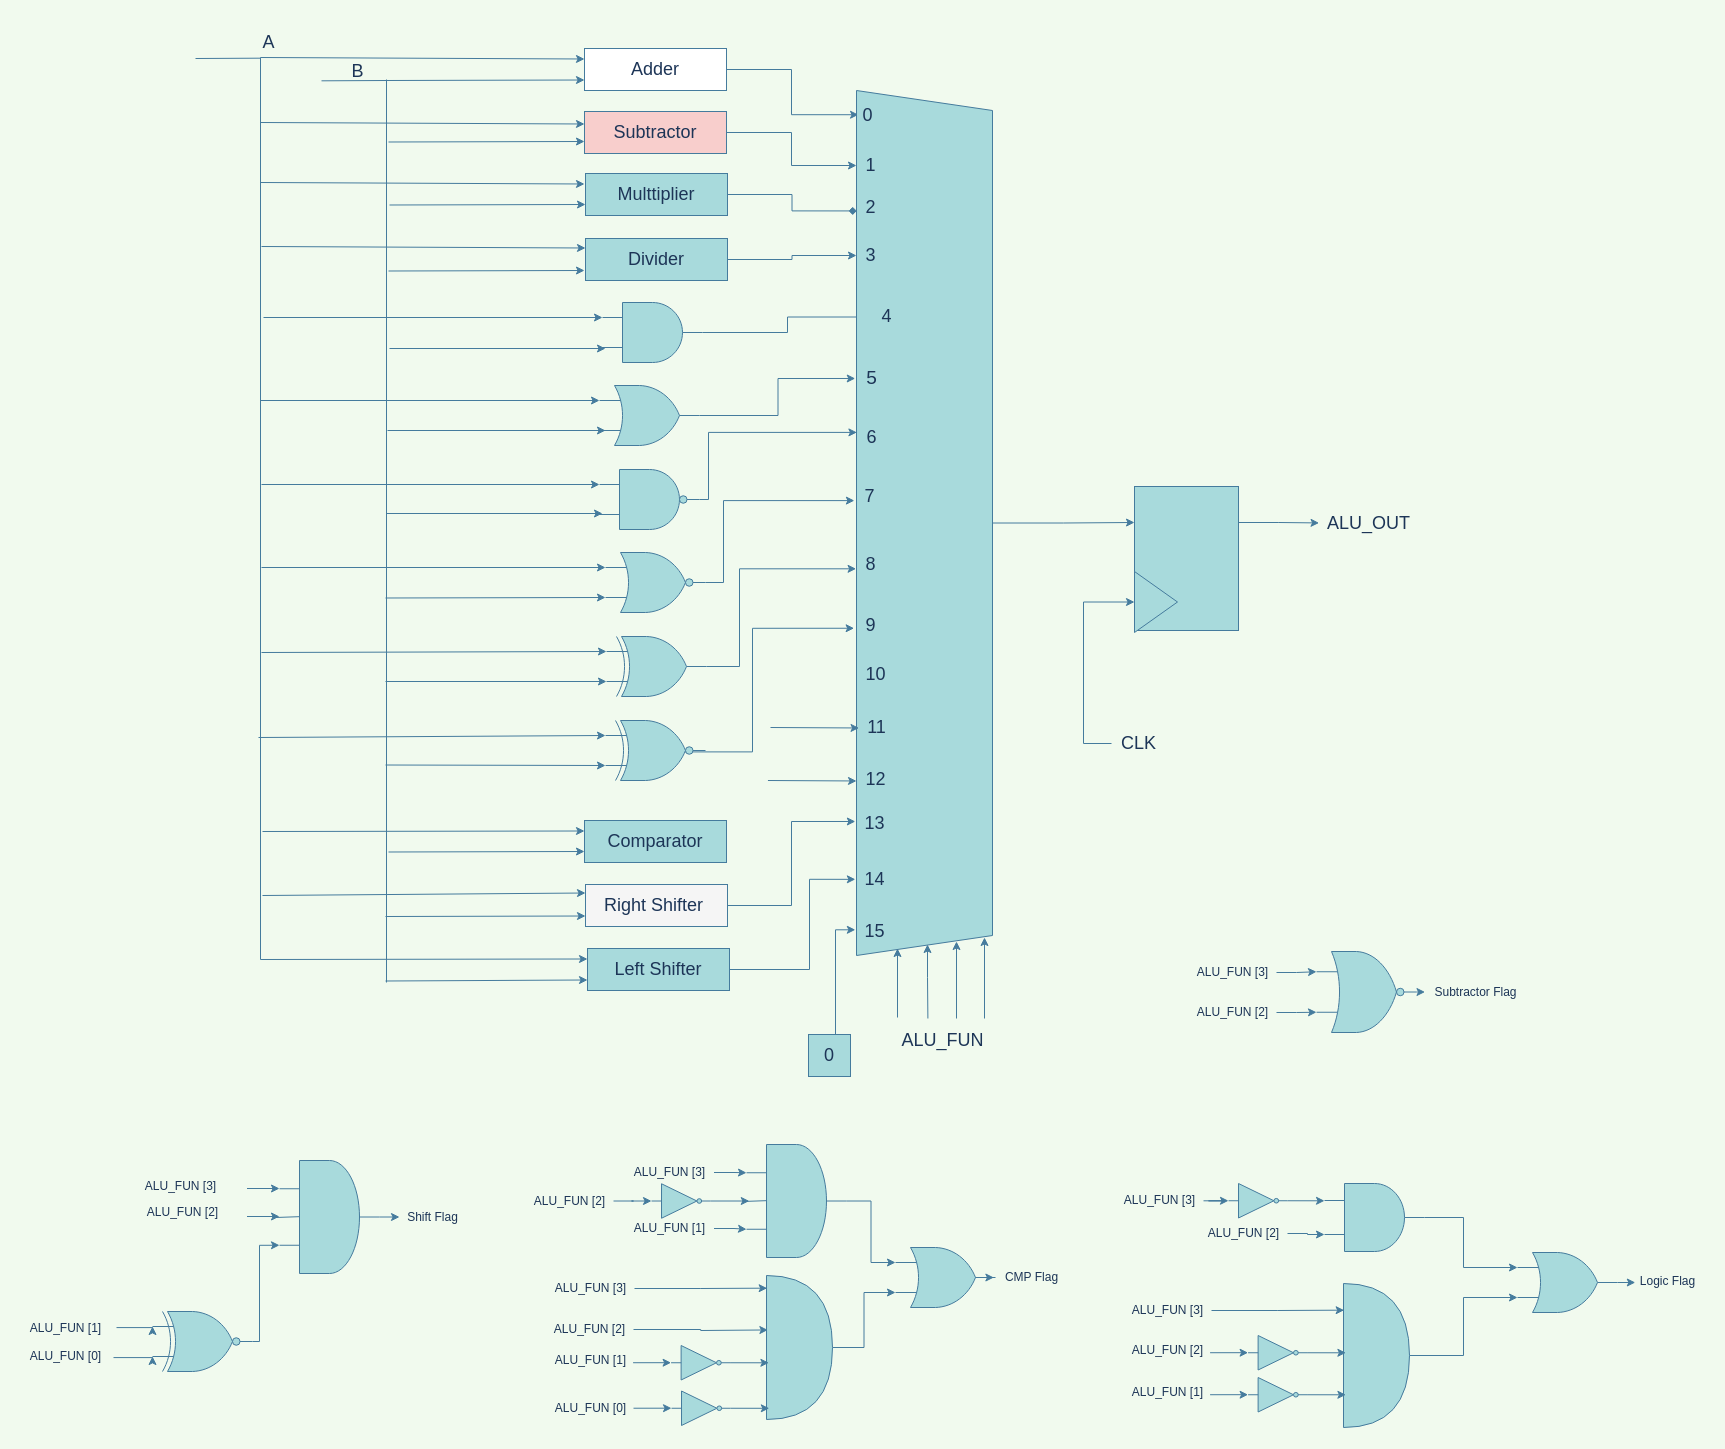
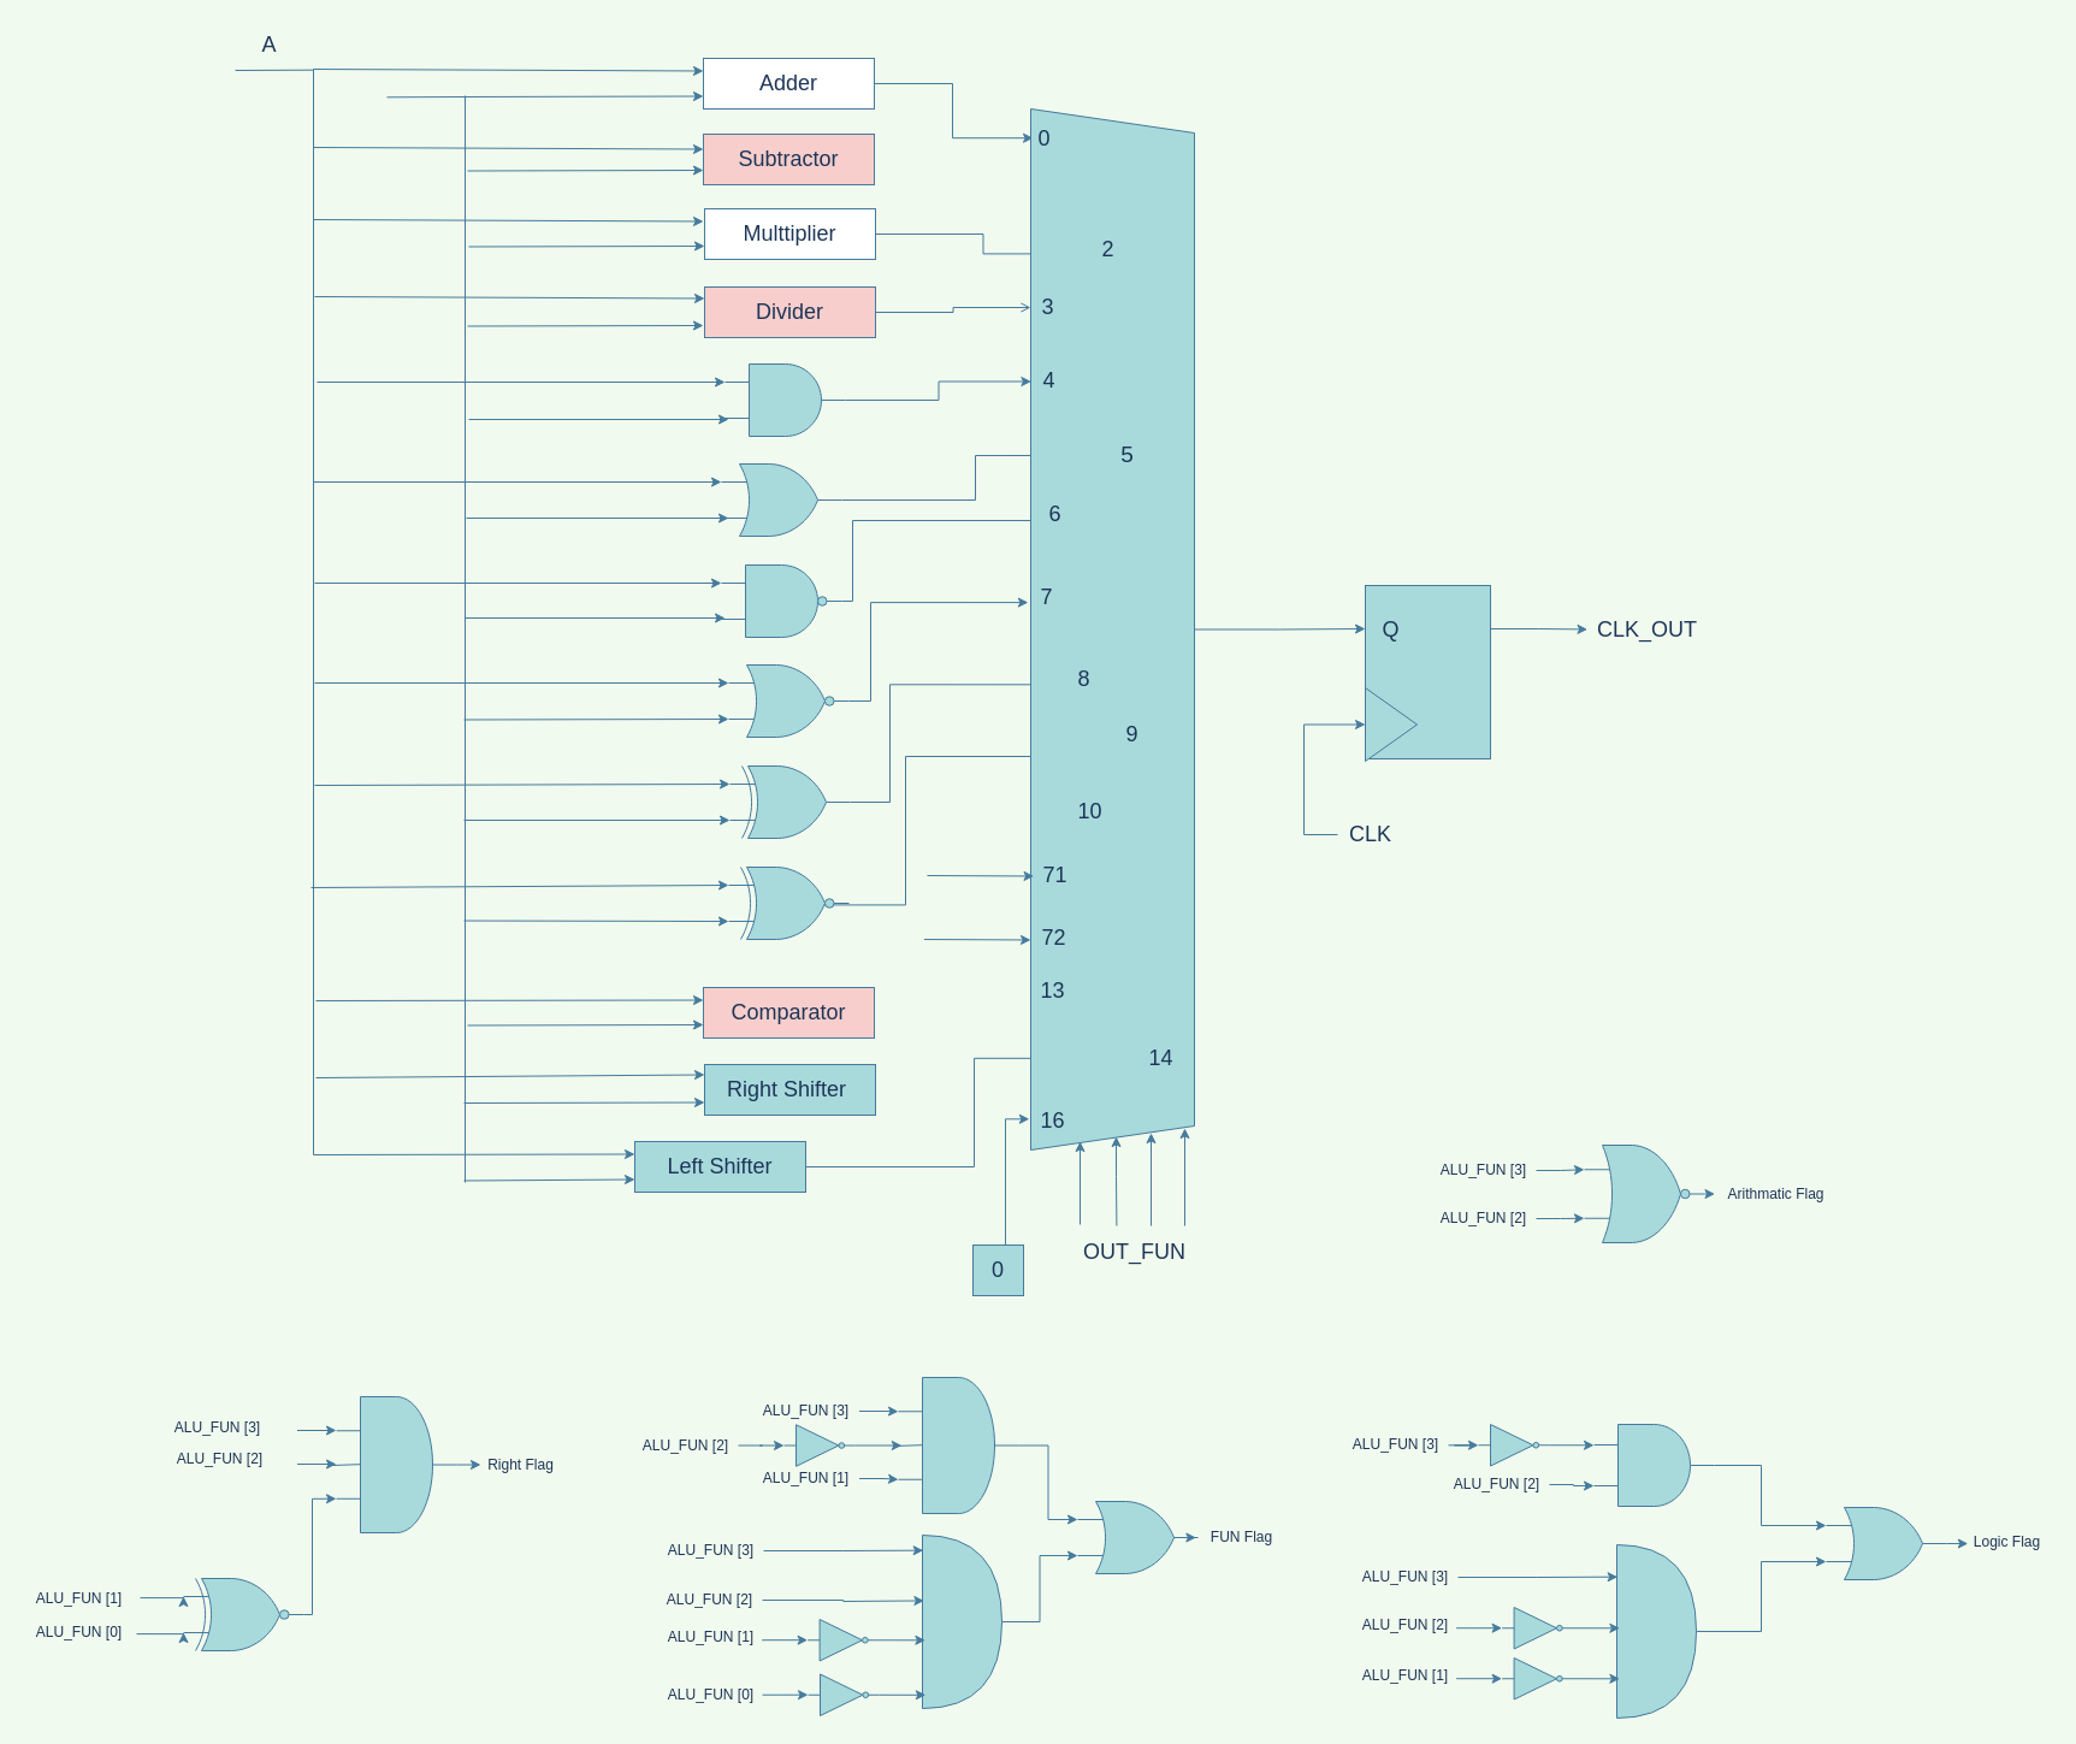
- <mxCell id="33" value="A" style="text;html=1;align=center;verticalAlign=middle;resizable=0;points=[];autosize=1;strokeColor=none;fillColor=none;fontSize=18;fontColor=#1D3557;rounded=0;" parent="1" vertex="1"><mxGeometry x="253" y="25" width="30" height="34" as="geometry" /></mxCell>
+ <mxCell id="33" value="A" style="text;html=1;align=center;verticalAlign=middle;resizable=0;points=[];autosize=1;strokeColor=none;fillColor=none;fontSize=18;fontColor=#1D3557;rounded=0;" parent="1" vertex="1"><mxGeometry x="208" y="20" width="30" height="34" as="geometry" /></mxCell>
- <mxCell id="34" value="B" style="text;html=1;align=center;verticalAlign=middle;resizable=0;points=[];autosize=1;strokeColor=none;fillColor=none;fontSize=18;fontColor=#1D3557;rounded=0;" parent="1" vertex="1"><mxGeometry x="342" y="54" width="30" height="34" as="geometry" /></mxCell>
- <mxCell id="21" style="edgeStyle=orthogonalEdgeStyle;rounded=0;orthogonalLoop=1;jettySize=auto;html=1;exitX=1;exitY=0.5;exitDx=0;exitDy=0;fontSize=18;strokeColor=#457B9D;fontColor=#1D3557;labelBackgroundColor=#F1FAEE;" parent="1" source="22" target="61" edge="1"><mxGeometry relative="1" as="geometry" /></mxCell>
- <mxCell id="61" value="&lt;font style=&quot;font-size: 18px;&quot;&gt;1&lt;/font&gt;" style="text;html=1;align=center;verticalAlign=middle;resizable=0;points=[];autosize=1;strokeColor=none;fillColor=none;fontColor=#1D3557;rounded=0;" parent="1" vertex="1"><mxGeometry x="856" y="148" width="28" height="34" as="geometry" /></mxCell>
- <mxCell id="17" value="&lt;font style=&quot;font-size: 18px;&quot;&gt;Multtiplier&lt;/font&gt;" style="rounded=0;whiteSpace=wrap;html=1;fillColor=#A8DADC;strokeColor=#457B9D;fontColor=#1D3557;" parent="1" vertex="1"><mxGeometry x="585" y="173" width="142" height="42" as="geometry" /></mxCell>
+ <mxCell id="17" value="&lt;font style=&quot;font-size: 18px;&quot;&gt;Multtiplier&lt;/font&gt;" style="rounded=0;whiteSpace=wrap;html=1;fillColor=#ffffff;strokeColor=#457B9D;fontColor=#1D3557;" parent="1" vertex="1"><mxGeometry x="585" y="173" width="142" height="42" as="geometry" /></mxCell>
- <mxCell id="62" value="&lt;font style=&quot;font-size: 18px;&quot;&gt;2&lt;/font&gt;" style="text;html=1;align=center;verticalAlign=middle;resizable=0;points=[];autosize=1;strokeColor=none;fillColor=none;fontColor=#1D3557;rounded=0;" parent="1" vertex="1"><mxGeometry x="856" y="190" width="28" height="34" as="geometry" /></mxCell>
+ <mxCell id="62" value="&lt;font style=&quot;font-size: 18px;&quot;&gt;2&lt;/font&gt;" style="text;html=1;align=center;verticalAlign=middle;resizable=0;points=[];autosize=1;strokeColor=none;fillColor=none;fontColor=#1D3557;rounded=0;" parent="1" vertex="1"><mxGeometry x="906" y="190" width="28" height="34" as="geometry" /></mxCell>
- <mxCell id="18" style="edgeStyle=orthogonalEdgeStyle;rounded=0;orthogonalLoop=1;jettySize=auto;html=1;fontSize=18;strokeColor=#457B9D;fontColor=#1D3557;labelBackgroundColor=#F1FAEE;" parent="1" source="19" target="63" edge="1"><mxGeometry relative="1" as="geometry" /></mxCell>
+ <mxCell id="18" style="edgeStyle=orthogonalEdgeStyle;rounded=0;orthogonalLoop=1;jettySize=auto;html=1;fontSize=18;strokeColor=#457B9D;fontColor=#1D3557;labelBackgroundColor=#F1FAEE;endArrow=open;" parent="1" source="19" target="63" edge="1"><mxGeometry relative="1" as="geometry" /></mxCell>
- <mxCell id="19" value="&lt;font style=&quot;font-size: 18px;&quot;&gt;Divider&lt;/font&gt;" style="rounded=0;whiteSpace=wrap;html=1;fillColor=#A8DADC;strokeColor=#457B9D;fontColor=#1D3557;" parent="1" vertex="1"><mxGeometry x="585" y="238" width="142" height="42" as="geometry" /></mxCell>
+ <mxCell id="19" value="&lt;font style=&quot;font-size: 18px;&quot;&gt;Divider&lt;/font&gt;" style="rounded=0;whiteSpace=wrap;html=1;fillColor=#f8cecc;strokeColor=#457B9D;fontColor=#1D3557;" parent="1" vertex="1"><mxGeometry x="585" y="238" width="142" height="42" as="geometry" /></mxCell>
- <mxCell id="64" value="&lt;font style=&quot;font-size: 18px;&quot;&gt;4&lt;/font&gt;" style="text;html=1;align=center;verticalAlign=middle;resizable=0;points=[];autosize=1;strokeColor=none;fillColor=none;fontColor=#1D3557;rounded=0;" parent="1" vertex="1"><mxGeometry x="872" y="299" width="28" height="34" as="geometry" /></mxCell>
+ <mxCell id="64" value="&lt;font style=&quot;font-size: 18px;&quot;&gt;4&lt;/font&gt;" style="text;html=1;align=center;verticalAlign=middle;resizable=0;points=[];autosize=1;strokeColor=none;fillColor=none;fontColor=#1D3557;rounded=0;" parent="1" vertex="1"><mxGeometry x="857" y="299" width="28" height="34" as="geometry" /></mxCell>
- <mxCell id="65" value="&lt;font style=&quot;font-size: 19px;&quot;&gt;5&lt;/font&gt;" style="text;html=1;align=center;verticalAlign=middle;resizable=0;points=[];autosize=1;strokeColor=none;fillColor=none;fontColor=#1D3557;rounded=0;" parent="1" vertex="1"><mxGeometry x="856" y="360" width="29" height="35" as="geometry" /></mxCell>
+ <mxCell id="65" value="&lt;font style=&quot;font-size: 19px;&quot;&gt;5&lt;/font&gt;" style="text;html=1;align=center;verticalAlign=middle;resizable=0;points=[];autosize=1;strokeColor=none;fillColor=none;fontColor=#1D3557;rounded=0;" parent="1" vertex="1"><mxGeometry x="921" y="360" width="29" height="35" as="geometry" /></mxCell>
- <mxCell id="66" value="&lt;font style=&quot;font-size: 18px;&quot;&gt;6&lt;/font&gt;" style="text;html=1;align=center;verticalAlign=middle;resizable=0;points=[];autosize=1;strokeColor=none;fillColor=none;fontColor=#1D3557;rounded=0;" parent="1" vertex="1"><mxGeometry x="857" y="420" width="28" height="34" as="geometry" /></mxCell>
+ <mxCell id="66" value="&lt;font style=&quot;font-size: 18px;&quot;&gt;6&lt;/font&gt;" style="text;html=1;align=center;verticalAlign=middle;resizable=0;points=[];autosize=1;strokeColor=none;fillColor=none;fontColor=#1D3557;rounded=0;" parent="1" vertex="1"><mxGeometry x="862" y="410" width="28" height="34" as="geometry" /></mxCell>
+ <mxCell id="84" value="Q" style="text;html=1;align=center;verticalAlign=middle;resizable=0;points=[];autosize=1;strokeColor=none;fillColor=none;fontSize=18;fontColor=#1D3557;rounded=0;" parent="1" vertex="1"><mxGeometry x="1139" y="505.5" width="32" height="34" as="geometry" /></mxCell>
- <mxCell id="83" value="ALU_OUT" style="text;html=1;align=center;verticalAlign=middle;resizable=0;points=[];autosize=1;strokeColor=none;fillColor=none;fontSize=18;fontColor=#1D3557;rounded=0;" parent="1" vertex="1"><mxGeometry x="1317" y="505.5" width="101" height="34" as="geometry" /></mxCell>
+ <mxCell id="83" value="CLK_OUT" style="text;html=1;align=center;verticalAlign=middle;resizable=0;points=[];autosize=1;strokeColor=none;fillColor=none;fontSize=18;fontColor=#1D3557;rounded=0;" parent="1" vertex="1"><mxGeometry x="1317" y="505.5" width="101" height="34" as="geometry" /></mxCell>
- <mxCell id="68" value="&lt;font style=&quot;font-size: 18px;&quot;&gt;8&lt;/font&gt;" style="text;html=1;align=center;verticalAlign=middle;resizable=0;points=[];autosize=1;strokeColor=none;fillColor=none;fontColor=#1D3557;rounded=0;" parent="1" vertex="1"><mxGeometry x="856" y="547" width="28" height="34" as="geometry" /></mxCell>
+ <mxCell id="68" value="&lt;font style=&quot;font-size: 18px;&quot;&gt;8&lt;/font&gt;" style="text;html=1;align=center;verticalAlign=middle;resizable=0;points=[];autosize=1;strokeColor=none;fillColor=none;fontColor=#1D3557;rounded=0;" parent="1" vertex="1"><mxGeometry x="886" y="547" width="28" height="34" as="geometry" /></mxCell>
- <mxCell id="69" value="&lt;font style=&quot;font-size: 18px;&quot;&gt;9&lt;/font&gt;" style="text;html=1;align=center;verticalAlign=middle;resizable=0;points=[];autosize=1;strokeColor=none;fillColor=none;fontColor=#1D3557;rounded=0;" parent="1" vertex="1"><mxGeometry x="856" y="608" width="28" height="34" as="geometry" /></mxCell>
+ <mxCell id="69" value="&lt;font style=&quot;font-size: 18px;&quot;&gt;9&lt;/font&gt;" style="text;html=1;align=center;verticalAlign=middle;resizable=0;points=[];autosize=1;strokeColor=none;fillColor=none;fontColor=#1D3557;rounded=0;" parent="1" vertex="1"><mxGeometry x="926" y="593" width="28" height="34" as="geometry" /></mxCell>
- <mxCell id="70" value="&lt;font style=&quot;font-size: 18px;&quot;&gt;10&lt;/font&gt;" style="text;html=1;align=center;verticalAlign=middle;resizable=0;points=[];autosize=1;strokeColor=none;fillColor=none;fontColor=#1D3557;rounded=0;" parent="1" vertex="1"><mxGeometry x="856" y="657" width="38" height="34" as="geometry" /></mxCell>
+ <mxCell id="70" value="&lt;font style=&quot;font-size: 18px;&quot;&gt;10&lt;/font&gt;" style="text;html=1;align=center;verticalAlign=middle;resizable=0;points=[];autosize=1;strokeColor=none;fillColor=none;fontColor=#1D3557;rounded=0;" parent="1" vertex="1"><mxGeometry x="886" y="657" width="38" height="34" as="geometry" /></mxCell>
- <mxCell id="71" value="&lt;font style=&quot;font-size: 18px;&quot;&gt;11&lt;/font&gt;" style="text;html=1;align=center;verticalAlign=middle;resizable=0;points=[];autosize=1;strokeColor=none;fillColor=none;fontColor=#1D3557;rounded=0;" parent="1" vertex="1"><mxGeometry x="857" y="710" width="37" height="34" as="geometry" /></mxCell>
+ <mxCell id="71" value="&lt;font style=&quot;font-size: 18px;&quot;&gt;71&lt;/font&gt;" style="text;html=1;align=center;verticalAlign=middle;resizable=0;points=[];autosize=1;strokeColor=none;fillColor=none;fontColor=#1D3557;rounded=0;" parent="1" vertex="1"><mxGeometry x="857" y="710" width="37" height="34" as="geometry" /></mxCell>
- <mxCell id="87" value="CLK" style="text;html=1;align=center;verticalAlign=middle;resizable=0;points=[];autosize=1;strokeColor=none;fillColor=none;fontSize=18;fontColor=#1D3557;rounded=0;" parent="1" vertex="1"><mxGeometry x="1111" y="726" width="53" height="34" as="geometry" /></mxCell>
+ <mxCell id="87" value="CLK" style="text;html=1;align=center;verticalAlign=middle;resizable=0;points=[];autosize=1;strokeColor=none;fillColor=none;fontSize=18;fontColor=#1D3557;rounded=0;" parent="1" vertex="1"><mxGeometry x="1111" y="676" width="53" height="34" as="geometry" /></mxCell>
- <mxCell id="72" value="&lt;font style=&quot;font-size: 18px;&quot;&gt;12&lt;/font&gt;" style="text;html=1;align=center;verticalAlign=middle;resizable=0;points=[];autosize=1;strokeColor=none;fillColor=none;fontColor=#1D3557;rounded=0;" parent="1" vertex="1"><mxGeometry x="856" y="762" width="38" height="34" as="geometry" /></mxCell>
+ <mxCell id="72" value="&lt;font style=&quot;font-size: 18px;&quot;&gt;72&lt;/font&gt;" style="text;html=1;align=center;verticalAlign=middle;resizable=0;points=[];autosize=1;strokeColor=none;fillColor=none;fontColor=#1D3557;rounded=0;" parent="1" vertex="1"><mxGeometry x="856" y="762" width="38" height="34" as="geometry" /></mxCell>
- <mxCell id="20" value="&lt;font style=&quot;font-size: 18px;&quot;&gt;Comparator&lt;/font&gt;" style="rounded=0;whiteSpace=wrap;html=1;fillColor=#A8DADC;strokeColor=#457B9D;fontColor=#1D3557;" parent="1" vertex="1"><mxGeometry x="584" y="820" width="142" height="42" as="geometry" /></mxCell>
+ <mxCell id="20" value="&lt;font style=&quot;font-size: 18px;&quot;&gt;Comparator&lt;/font&gt;" style="rounded=0;whiteSpace=wrap;html=1;fillColor=#f8cecc;strokeColor=#457B9D;fontColor=#1D3557;" parent="1" vertex="1"><mxGeometry x="584" y="820" width="142" height="42" as="geometry" /></mxCell>
- <mxCell id="25" style="edgeStyle=orthogonalEdgeStyle;rounded=0;orthogonalLoop=1;jettySize=auto;html=1;entryX=-0.004;entryY=0.441;entryDx=0;entryDy=0;entryPerimeter=0;fontSize=18;strokeColor=#457B9D;fontColor=#1D3557;labelBackgroundColor=#F1FAEE;" parent="1" source="26" target="73" edge="1"><mxGeometry relative="1" as="geometry" /></mxCell>
- <mxCell id="74" value="&lt;font style=&quot;font-size: 18px;&quot;&gt;14&lt;/font&gt;" style="text;html=1;align=center;verticalAlign=middle;resizable=0;points=[];autosize=1;strokeColor=none;fillColor=none;fontColor=#1D3557;rounded=0;" parent="1" vertex="1"><mxGeometry x="855" y="862" width="38" height="34" as="geometry" /></mxCell>
+ <mxCell id="74" value="&lt;font style=&quot;font-size: 18px;&quot;&gt;14&lt;/font&gt;" style="text;html=1;align=center;verticalAlign=middle;resizable=0;points=[];autosize=1;strokeColor=none;fillColor=none;fontColor=#1D3557;rounded=0;" parent="1" vertex="1"><mxGeometry x="945" y="862" width="38" height="34" as="geometry" /></mxCell>
- <mxCell id="26" value="&lt;font style=&quot;font-size: 18px;&quot;&gt;Right Shifter&amp;nbsp;&lt;/font&gt;" style="rounded=0;whiteSpace=wrap;html=1;fillColor=#f5f5f5;strokeColor=#457B9D;fontColor=#1D3557;" parent="1" vertex="1"><mxGeometry x="585" y="884" width="142" height="42" as="geometry" /></mxCell>
+ <mxCell id="26" value="&lt;font style=&quot;font-size: 18px;&quot;&gt;Right Shifter&amp;nbsp;&lt;/font&gt;" style="rounded=0;whiteSpace=wrap;html=1;fillColor=#A8DADC;strokeColor=#457B9D;fontColor=#1D3557;" parent="1" vertex="1"><mxGeometry x="585" y="884" width="142" height="42" as="geometry" /></mxCell>
- <mxCell id="75" value="&lt;font style=&quot;font-size: 18px;&quot;&gt;15&lt;/font&gt;" style="text;html=1;align=center;verticalAlign=middle;resizable=0;points=[];autosize=1;strokeColor=none;fillColor=none;fontColor=#1D3557;rounded=0;" parent="1" vertex="1"><mxGeometry x="855" y="914" width="38" height="34" as="geometry" /></mxCell>
+ <mxCell id="75" value="&lt;font style=&quot;font-size: 18px;&quot;&gt;16&lt;/font&gt;" style="text;html=1;align=center;verticalAlign=middle;resizable=0;points=[];autosize=1;strokeColor=none;fillColor=none;fontColor=#1D3557;rounded=0;" parent="1" vertex="1"><mxGeometry x="855" y="914" width="38" height="34" as="geometry" /></mxCell>
- <mxCell id="28" value="&lt;font style=&quot;font-size: 18px;&quot;&gt;Left Shifter&lt;/font&gt;" style="rounded=0;whiteSpace=wrap;html=1;fillColor=#A8DADC;strokeColor=#457B9D;fontColor=#1D3557;" parent="1" vertex="1"><mxGeometry x="587" y="948" width="142" height="42" as="geometry" /></mxCell>
+ <mxCell id="28" value="&lt;font style=&quot;font-size: 18px;&quot;&gt;Left Shifter&lt;/font&gt;" style="rounded=0;whiteSpace=wrap;html=1;fillColor=#A8DADC;strokeColor=#457B9D;fontColor=#1D3557;" parent="1" vertex="1"><mxGeometry x="527" y="948" width="142" height="42" as="geometry" /></mxCell>
- <mxCell id="99" value="Subtractor Flag" style="text;html=1;align=center;verticalAlign=middle;resizable=0;points=[];autosize=1;strokeColor=none;fillColor=none;fontColor=#1D3557;rounded=0;" vertex="1" parent="1"><mxGeometry x="1425.5" y="978.5" width="98" height="26" as="geometry" /></mxCell>
+ <mxCell id="99" value="Arithmatic Flag" style="text;html=1;align=center;verticalAlign=middle;resizable=0;points=[];autosize=1;strokeColor=none;fillColor=none;fontColor=#1D3557;rounded=0;" vertex="1" parent="1"><mxGeometry x="1425.5" y="978.5" width="98" height="26" as="geometry" /></mxCell>
- <mxCell id="92" value="ALU_FUN" style="text;html=1;align=center;verticalAlign=middle;resizable=0;points=[];autosize=1;strokeColor=none;fillColor=none;fontSize=18;fontColor=#1D3557;rounded=0;" parent="1" vertex="1"><mxGeometry x="892" y="1023" width="100" height="34" as="geometry" /></mxCell>
+ <mxCell id="92" value="OUT_FUN" style="text;html=1;align=center;verticalAlign=middle;resizable=0;points=[];autosize=1;strokeColor=none;fillColor=none;fontSize=18;fontColor=#1D3557;rounded=0;" parent="1" vertex="1"><mxGeometry x="892" y="1023" width="100" height="34" as="geometry" /></mxCell>
- <mxCell id="148" value="Shift Flag" style="text;html=1;align=center;verticalAlign=middle;resizable=0;points=[];autosize=1;strokeColor=none;fillColor=none;fontColor=#1D3557;rounded=0;" vertex="1" parent="1"><mxGeometry x="397" y="1203.5" width="69" height="26" as="geometry" /></mxCell>
+ <mxCell id="148" value="Right Flag" style="text;html=1;align=center;verticalAlign=middle;resizable=0;points=[];autosize=1;strokeColor=none;fillColor=none;fontColor=#1D3557;rounded=0;" vertex="1" parent="1"><mxGeometry x="397" y="1203.5" width="69" height="26" as="geometry" /></mxCell>
- <mxCell id="116" value="CMP Flag" style="text;html=1;align=center;verticalAlign=middle;resizable=0;points=[];autosize=1;strokeColor=none;fillColor=none;fontColor=#1D3557;rounded=0;" vertex="1" parent="1"><mxGeometry x="995" y="1264" width="71" height="26" as="geometry" /></mxCell>
+ <mxCell id="116" value="FUN Flag" style="text;html=1;align=center;verticalAlign=middle;resizable=0;points=[];autosize=1;strokeColor=none;fillColor=none;fontColor=#1D3557;rounded=0;" vertex="1" parent="1"><mxGeometry x="995" y="1264" width="71" height="26" as="geometry" /></mxCell>
